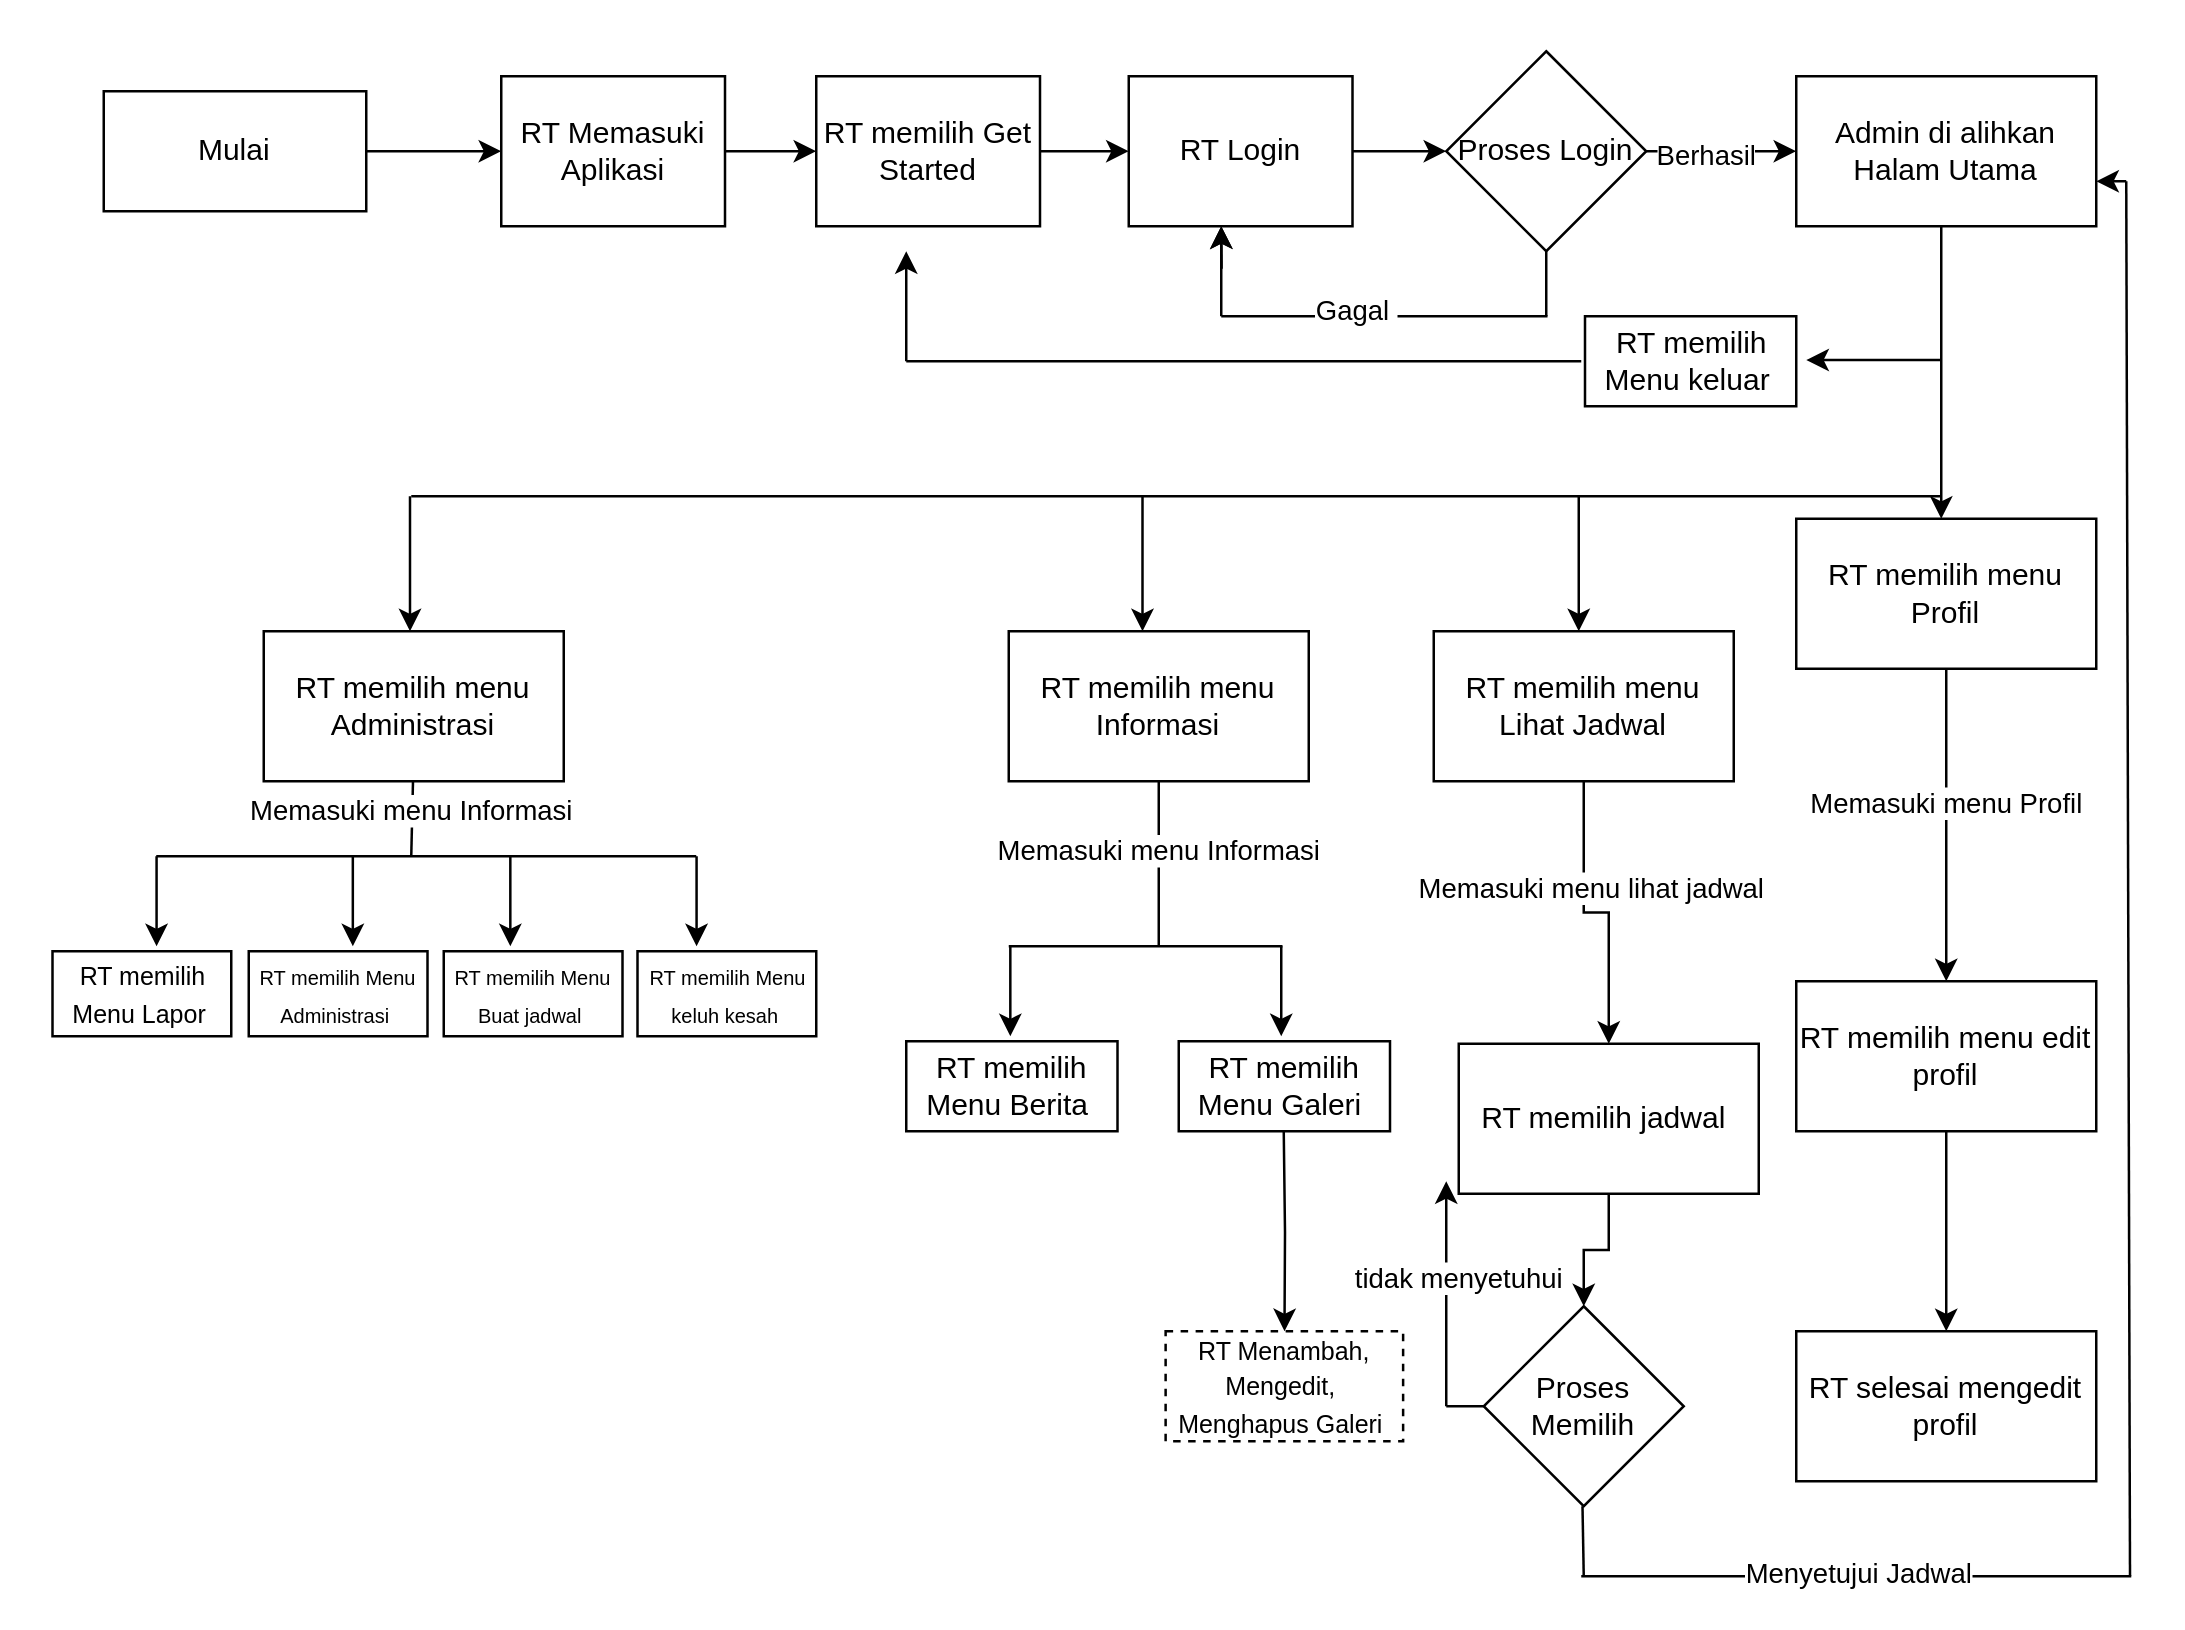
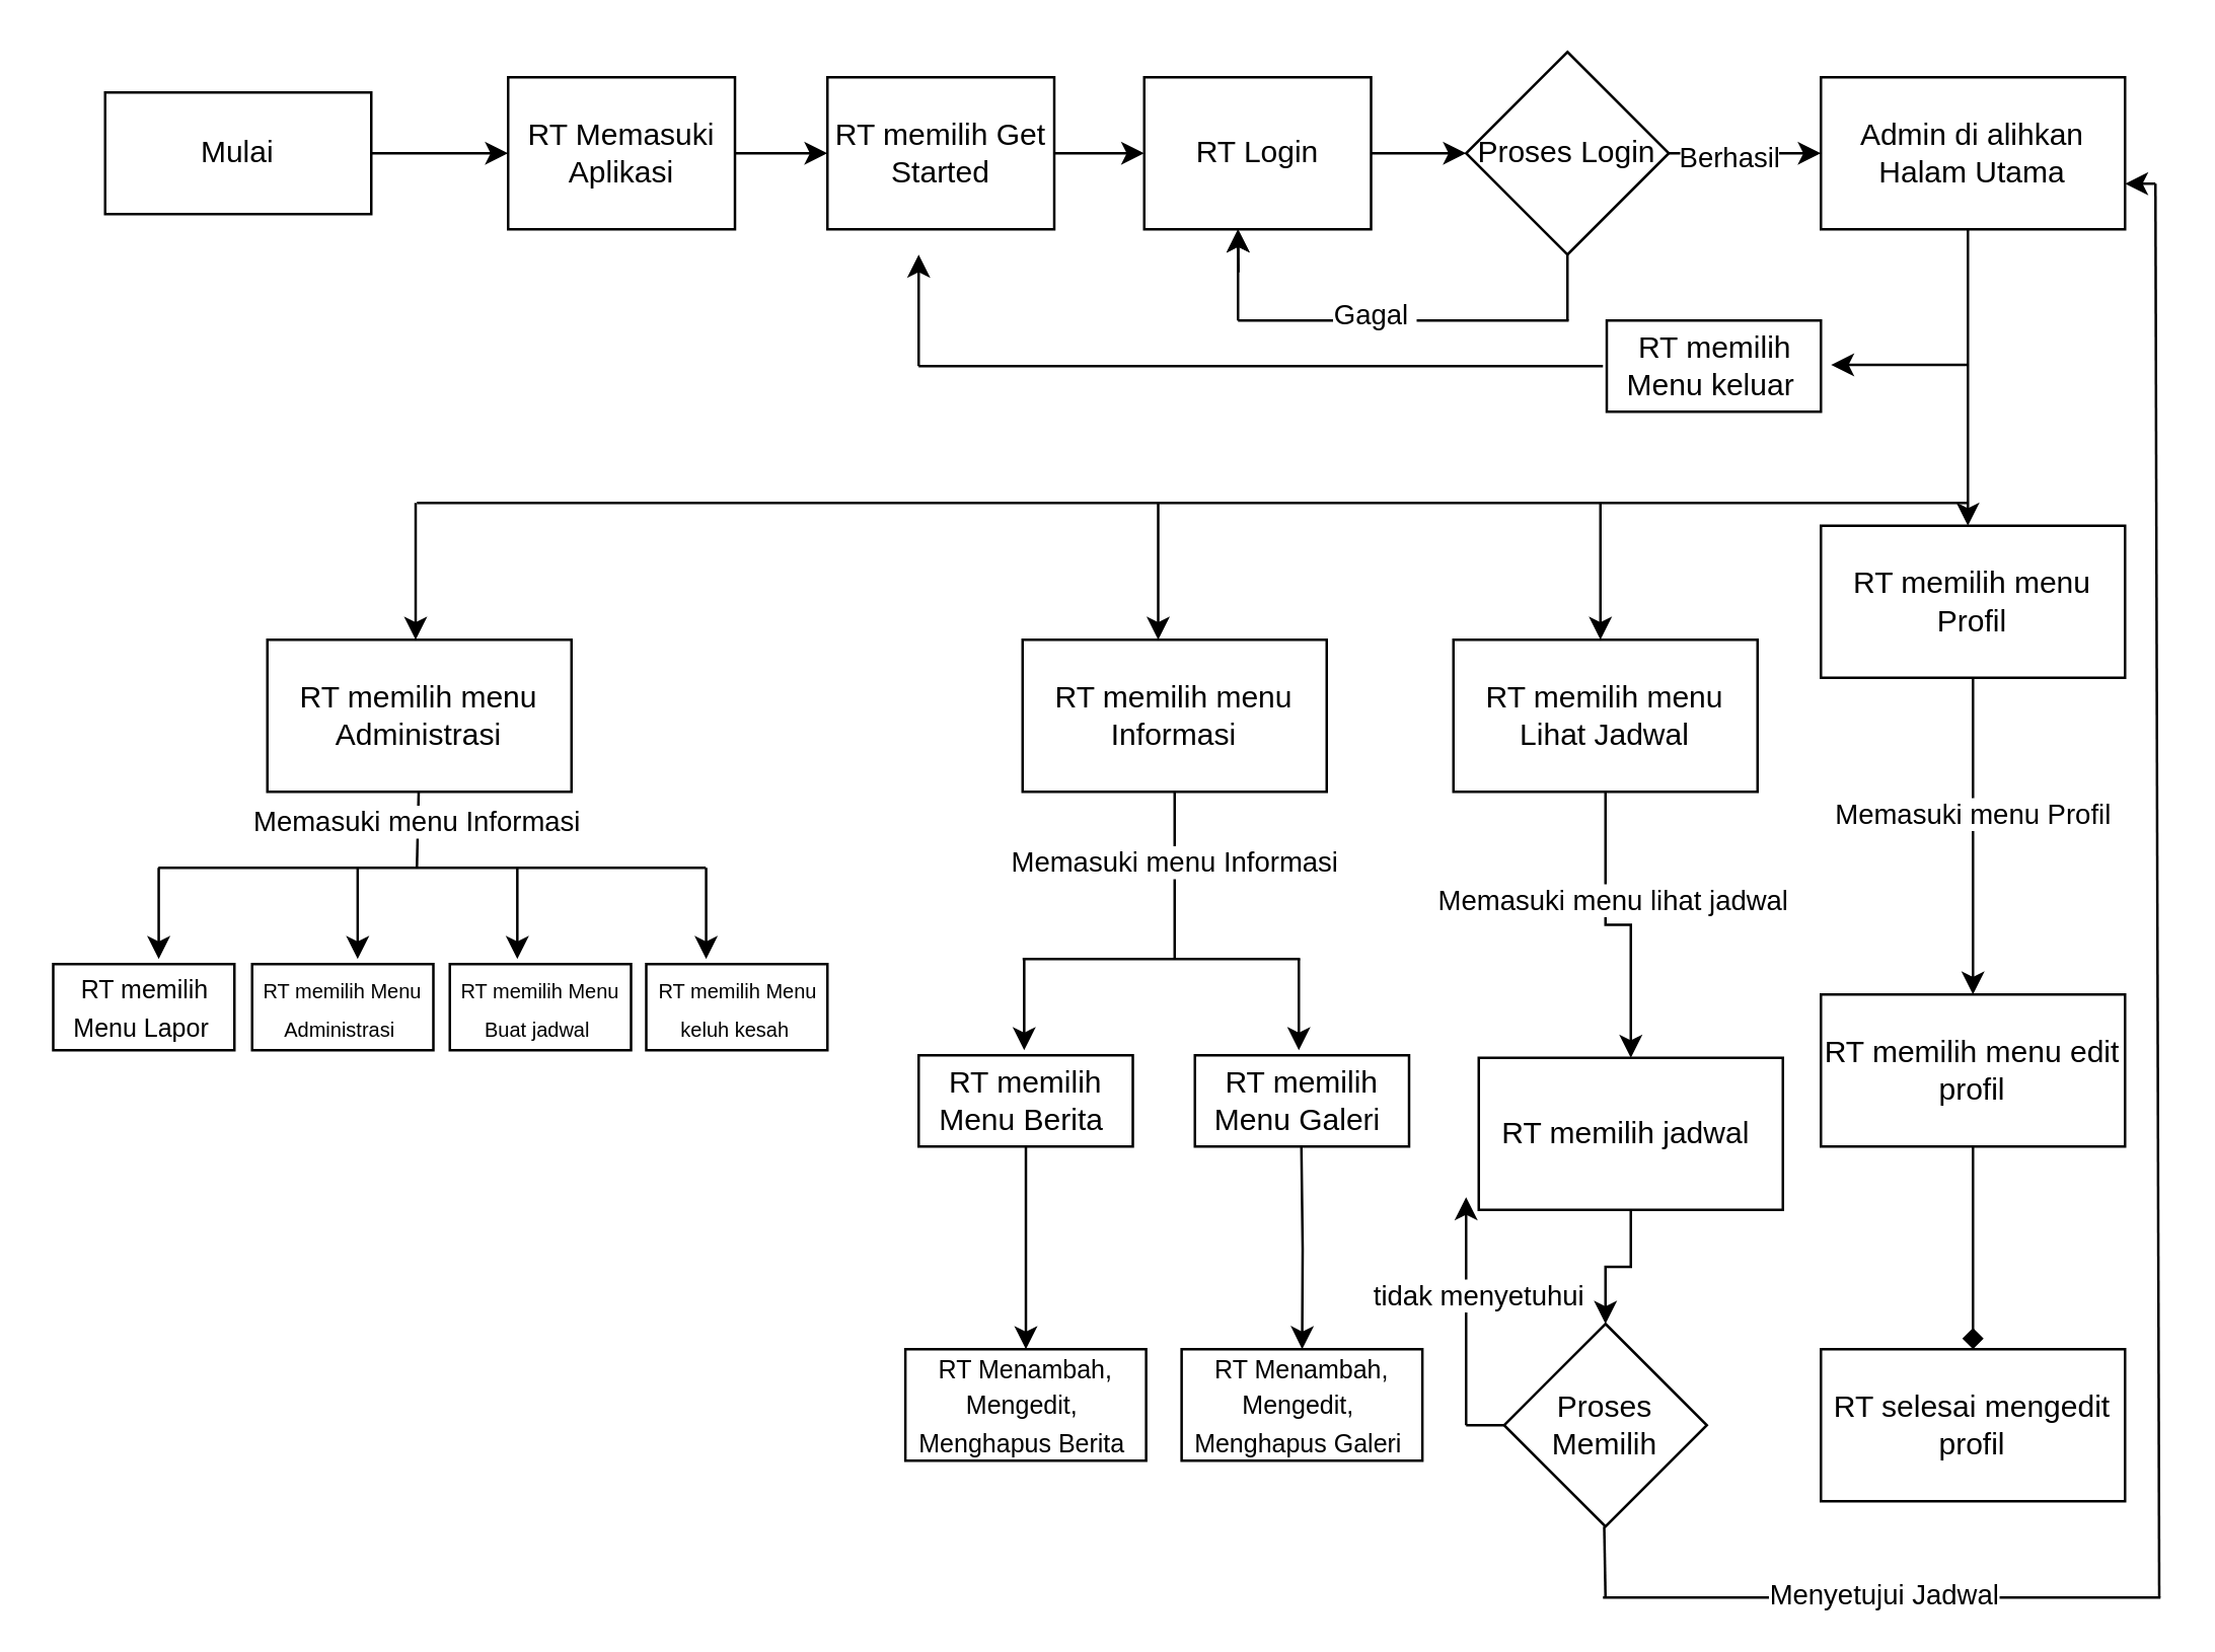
+ <mxCell id="35" value="" style="edgeStyle=orthogonalEdgeStyle;rounded=0;orthogonalLoop=1;jettySize=auto;html=1;" edge="1" parent="1" source="36" target="39"><mxGeometry relative="1" as="geometry" /></mxCell>
- <mxCell id="18" value="" style="edgeStyle=orthogonalEdgeStyle;rounded=0;orthogonalLoop=1;jettySize=auto;html=1;" edge="1" parent="1" source="19" target="20"><mxGeometry relative="1" as="geometry" /></mxCell>
+ <mxCell id="18" value="" style="edgeStyle=orthogonalEdgeStyle;rounded=0;orthogonalLoop=1;jettySize=auto;html=1;endArrow=diamond;" edge="1" parent="1" source="19" target="20"><mxGeometry relative="1" as="geometry" /></mxCell>
+ <mxCell id="39" value="&lt;div style=&quot;&quot;&gt;&lt;span style=&quot;font-size: 10px; background-color: initial;&quot;&gt;RT Menambah&lt;/span&gt;&lt;span style=&quot;background-color: initial; font-size: 10px;&quot;&gt;, Mengedit,&amp;nbsp;&lt;/span&gt;&lt;/div&gt;&lt;div style=&quot;&quot;&gt;&lt;span style=&quot;background-color: initial; font-size: 10px;&quot;&gt;Menghapus Berita&amp;nbsp;&lt;/span&gt;&lt;/div&gt;" style="whiteSpace=wrap;html=1;align=center;" vertex="1" parent="1"><mxGeometry x="356.75" y="532" width="95" height="44" as="geometry" /></mxCell>
- <mxCell id="41" value="&lt;div style=&quot;&quot;&gt;&lt;span style=&quot;font-size: 10px; background-color: initial;&quot;&gt;RT Menambah&lt;/span&gt;&lt;span style=&quot;background-color: initial; font-size: 10px;&quot;&gt;, Mengedit,&amp;nbsp;&lt;/span&gt;&lt;/div&gt;&lt;div style=&quot;&quot;&gt;&lt;span style=&quot;background-color: initial; font-size: 10px;&quot;&gt;Menghapus Galeri&amp;nbsp;&lt;/span&gt;&lt;/div&gt;" style="whiteSpace=wrap;html=1;align=center;dashed=1;" vertex="1" parent="1"><mxGeometry x="465.75" y="532" width="95" height="44" as="geometry" /></mxCell>
+ <mxCell id="41" value="&lt;div style=&quot;&quot;&gt;&lt;span style=&quot;font-size: 10px; background-color: initial;&quot;&gt;RT Menambah&lt;/span&gt;&lt;span style=&quot;background-color: initial; font-size: 10px;&quot;&gt;, Mengedit,&amp;nbsp;&lt;/span&gt;&lt;/div&gt;&lt;div style=&quot;&quot;&gt;&lt;span style=&quot;background-color: initial; font-size: 10px;&quot;&gt;Menghapus Galeri&amp;nbsp;&lt;/span&gt;&lt;/div&gt;" style="whiteSpace=wrap;html=1;align=center;" vertex="1" parent="1"><mxGeometry x="465.75" y="532" width="95" height="44" as="geometry" /></mxCell>
